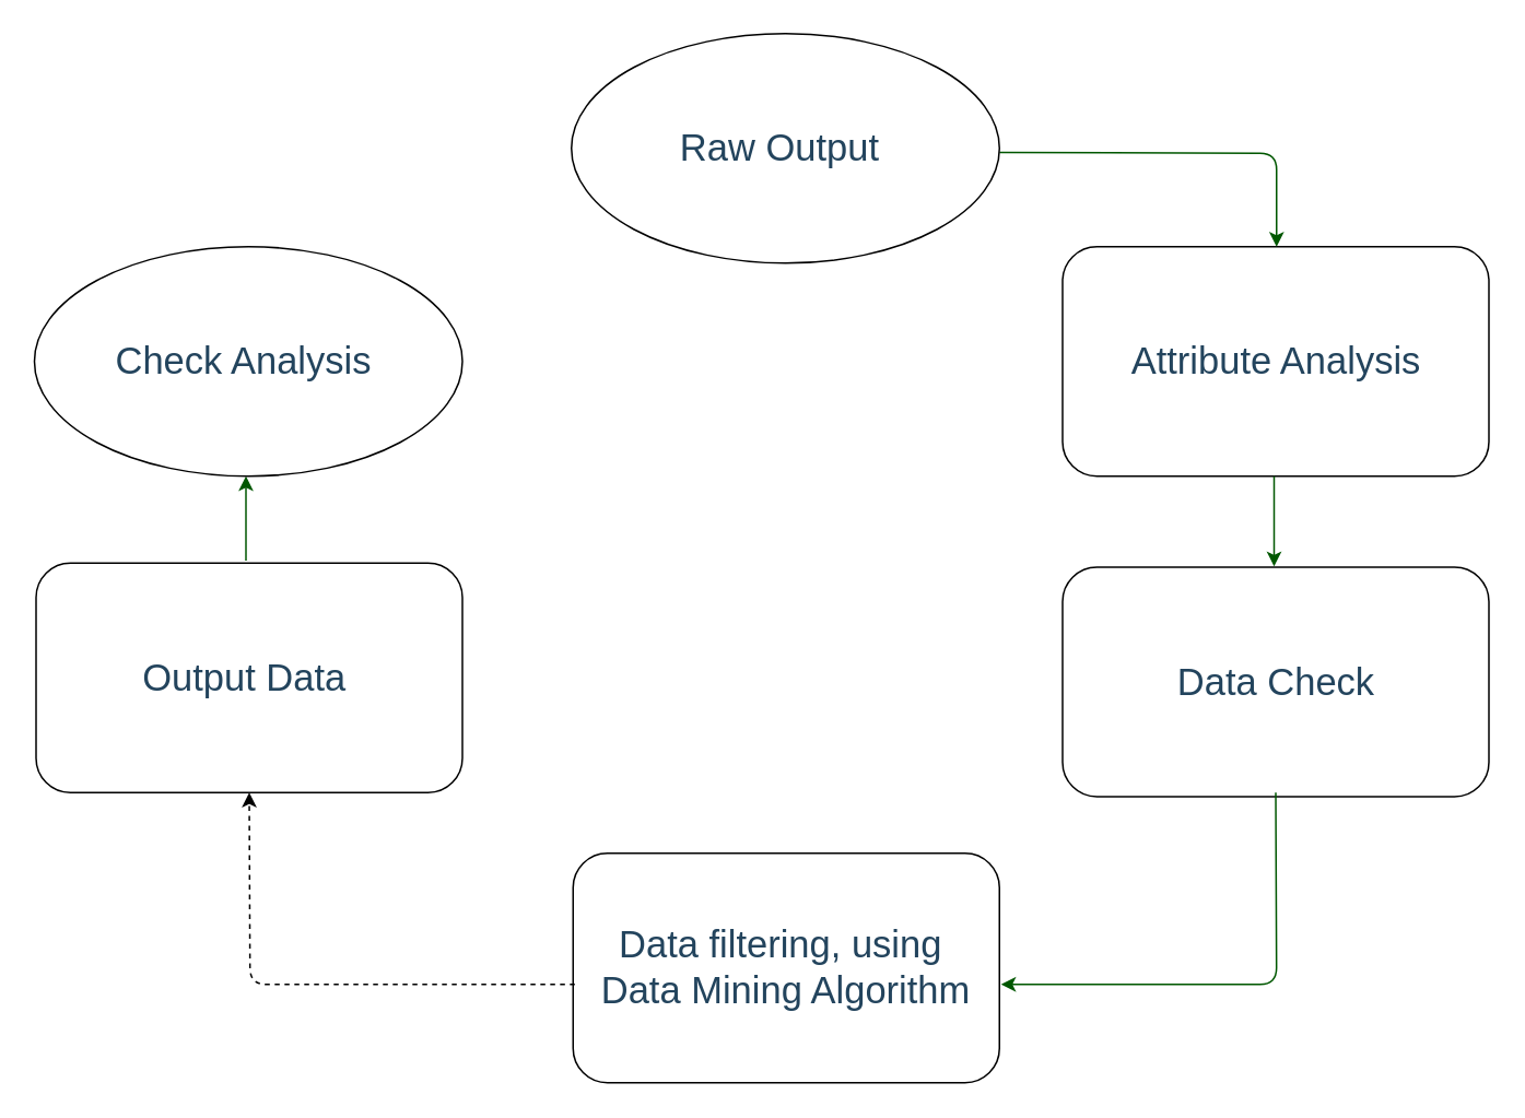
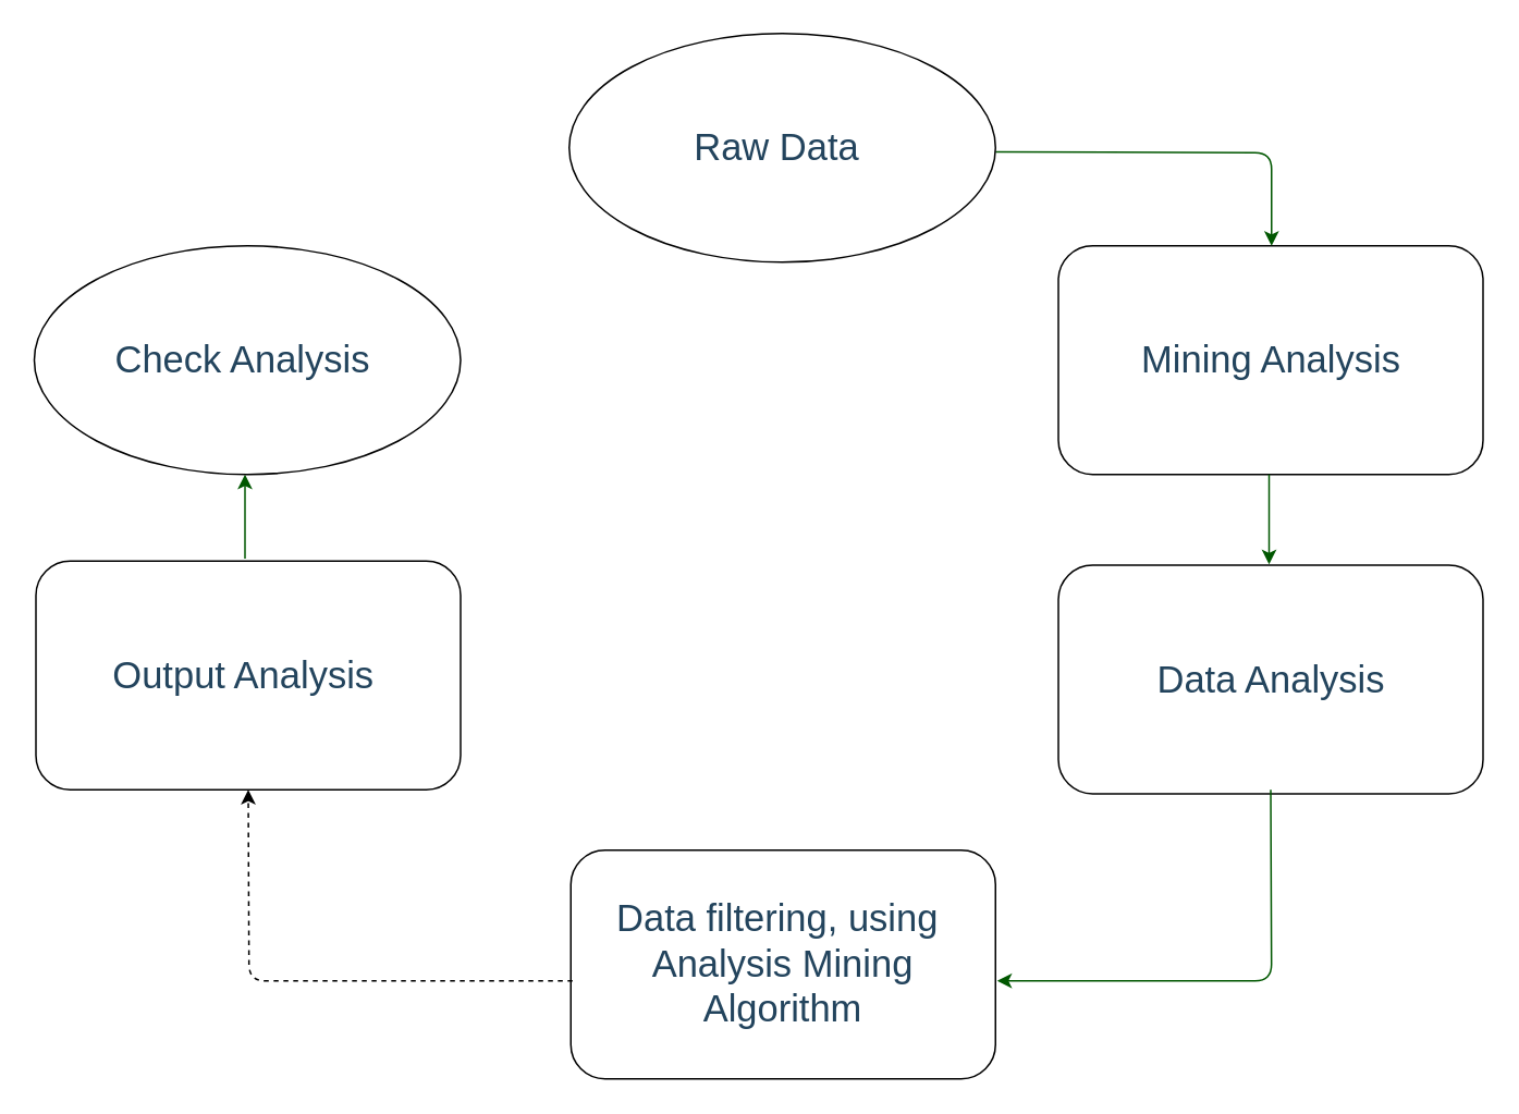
- <mxCell id="12" value="&lt;span style=&quot;color: rgb(35 , 68 , 93) ; font-size: 23px ; white-space: normal&quot;&gt;Raw Output&amp;nbsp;&lt;/span&gt;" style="ellipse;whiteSpace=wrap;html=1;gradientColor=#ffffff;" vertex="1" parent="1"><mxGeometry x="348" y="20" width="261" height="140" as="geometry" /></mxCell>
+ <mxCell id="12" value="&lt;span style=&quot;color: rgb(35 , 68 , 93) ; font-size: 23px ; white-space: normal&quot;&gt;Raw Data&amp;nbsp;&lt;/span&gt;" style="ellipse;whiteSpace=wrap;html=1;gradientColor=#ffffff;" vertex="1" parent="1"><mxGeometry x="348" y="20" width="261" height="140" as="geometry" /></mxCell>
- <mxCell id="4" value="&lt;span style=&quot;color: rgb(35 , 68 , 93) ; font-size: 23px ; white-space: normal&quot;&gt;Attribute Analysis&lt;/span&gt;" style="rounded=1;whiteSpace=wrap;html=1;gradientColor=#ffffff;" vertex="1" parent="1"><mxGeometry x="647.5" y="150" width="260" height="140" as="geometry" /></mxCell>
+ <mxCell id="4" value="&lt;span style=&quot;color: rgb(35 , 68 , 93) ; font-size: 23px ; white-space: normal&quot;&gt;Mining Analysis&lt;/span&gt;" style="rounded=1;whiteSpace=wrap;html=1;gradientColor=#ffffff;" vertex="1" parent="1"><mxGeometry x="647.5" y="150" width="260" height="140" as="geometry" /></mxCell>
- <mxCell id="3" value="&lt;span style=&quot;color: rgb(35 , 68 , 93) ; font-size: 23px ; white-space: normal&quot;&gt;Output Data&amp;nbsp;&lt;/span&gt;" style="rounded=1;whiteSpace=wrap;html=1;gradientColor=#ffffff;" vertex="1" parent="1"><mxGeometry x="21.5" y="343" width="260" height="140" as="geometry" /></mxCell>
+ <mxCell id="3" value="&lt;span style=&quot;color: rgb(35 , 68 , 93) ; font-size: 23px ; white-space: normal&quot;&gt;Output Analysis&amp;nbsp;&lt;/span&gt;" style="rounded=1;whiteSpace=wrap;html=1;gradientColor=#ffffff;" vertex="1" parent="1"><mxGeometry x="21.5" y="343" width="260" height="140" as="geometry" /></mxCell>
- <mxCell id="5" value="&lt;span style=&quot;color: rgb(35 , 68 , 93) ; font-size: 23px ; white-space: normal&quot;&gt;Data Check&lt;/span&gt;" style="rounded=1;whiteSpace=wrap;html=1;gradientColor=#ffffff;" vertex="1" parent="1"><mxGeometry x="647.5" y="345.5" width="260" height="140" as="geometry" /></mxCell>
+ <mxCell id="5" value="&lt;span style=&quot;color: rgb(35 , 68 , 93) ; font-size: 23px ; white-space: normal&quot;&gt;Data Analysis&lt;/span&gt;" style="rounded=1;whiteSpace=wrap;html=1;gradientColor=#ffffff;" vertex="1" parent="1"><mxGeometry x="647.5" y="345.5" width="260" height="140" as="geometry" /></mxCell>
- <mxCell id="6" value="&lt;div style=&quot;color: rgb(35 , 68 , 93) ; font-size: 23px ; white-space: normal&quot;&gt;Data filtering, using&amp;nbsp;&lt;/div&gt;&lt;div style=&quot;color: rgb(35 , 68 , 93) ; font-size: 23px ; white-space: normal&quot;&gt;Data Mining Algorithm&lt;/div&gt;" style="rounded=1;whiteSpace=wrap;html=1;gradientColor=#ffffff;" vertex="1" parent="1"><mxGeometry x="349" y="520" width="260" height="140" as="geometry" /></mxCell>
+ <mxCell id="6" value="&lt;div style=&quot;color: rgb(35 , 68 , 93) ; font-size: 23px ; white-space: normal&quot;&gt;Data filtering, using&amp;nbsp;&lt;/div&gt;&lt;div style=&quot;color: rgb(35 , 68 , 93) ; font-size: 23px ; white-space: normal&quot;&gt;Analysis Mining Algorithm&lt;/div&gt;" style="rounded=1;whiteSpace=wrap;html=1;gradientColor=#ffffff;" vertex="1" parent="1"><mxGeometry x="349" y="520" width="260" height="140" as="geometry" /></mxCell>
